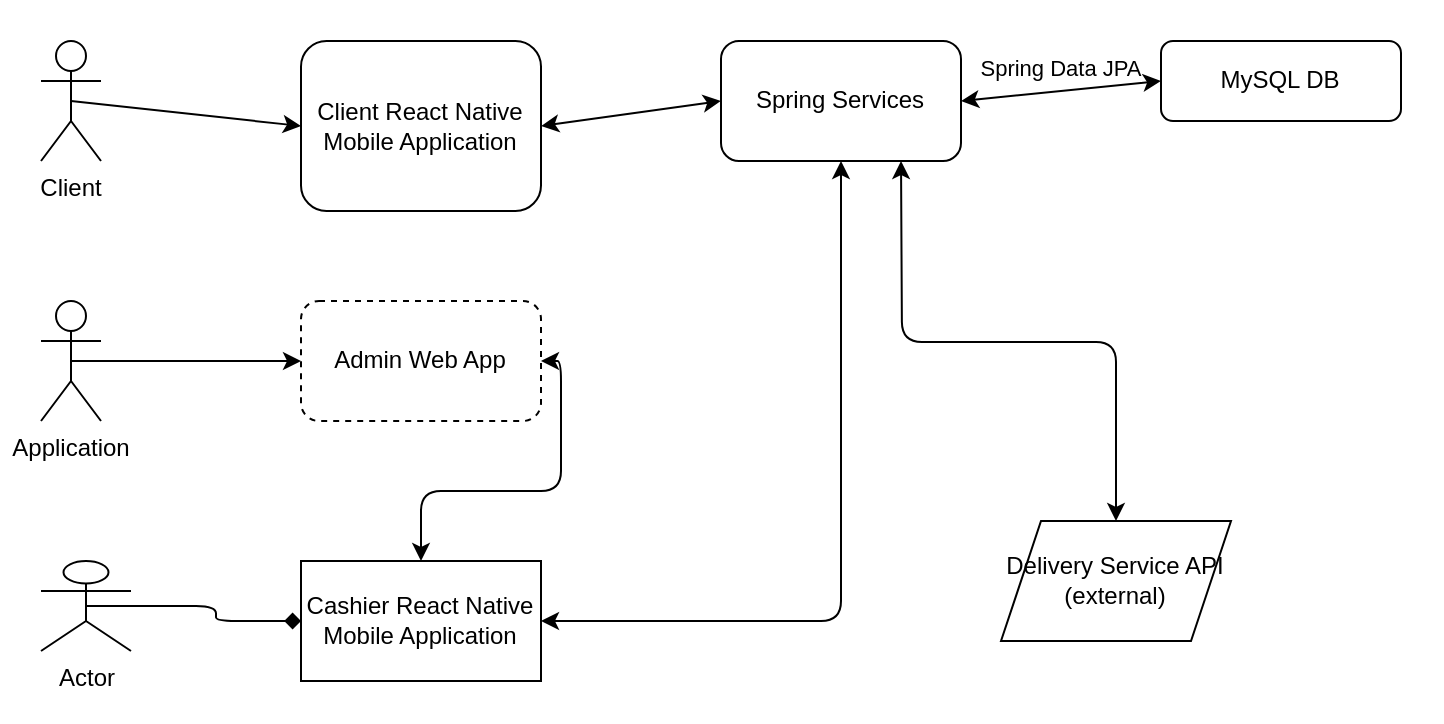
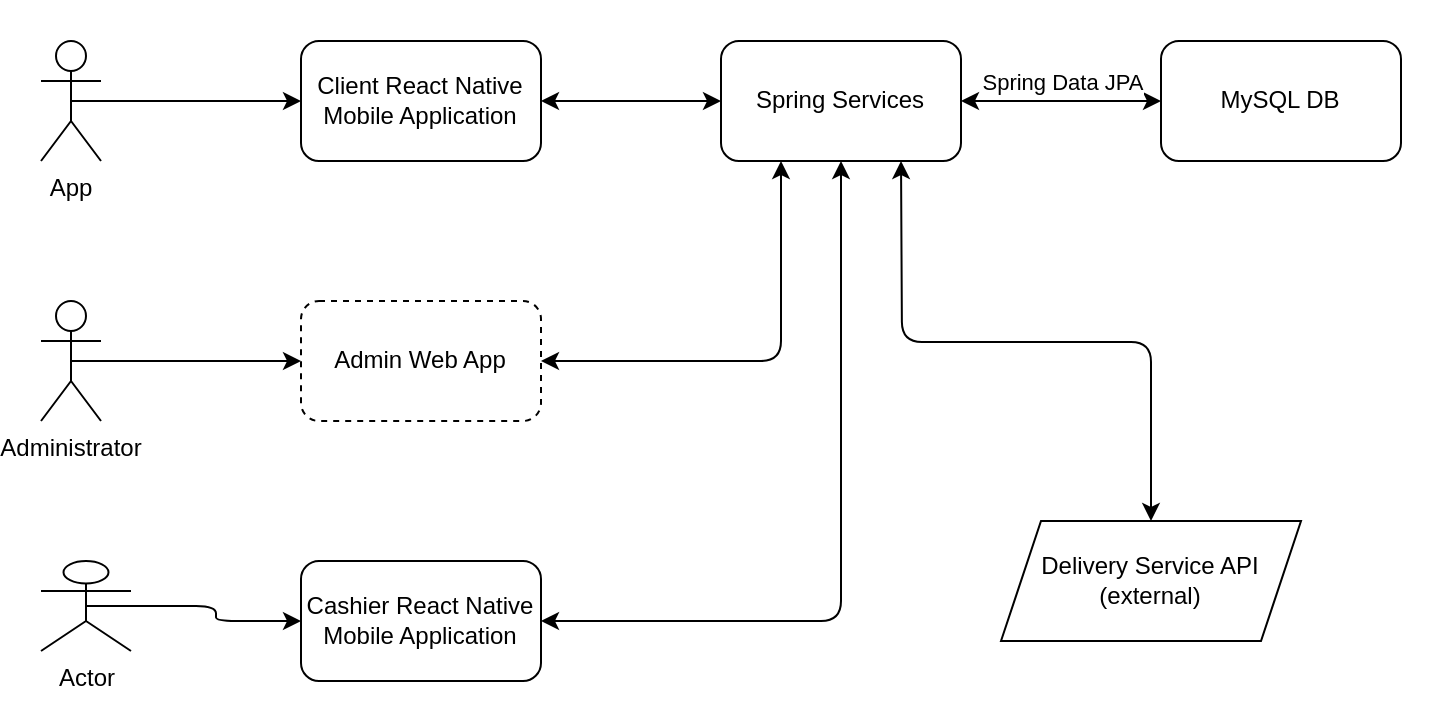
- <mxCell id="7" value="MySQL DB" style="rounded=1;whiteSpace=wrap;html=1;" parent="1" vertex="1"><mxGeometry x="580" y="20" width="120" height="40" as="geometry" /></mxCell>
+ <mxCell id="7" value="MySQL DB" style="rounded=1;whiteSpace=wrap;html=1;" parent="1" vertex="1"><mxGeometry x="580" y="20" width="120" height="60" as="geometry" /></mxCell>
- <mxCell id="10" value="Client React Native Mobile Application" style="rounded=1;whiteSpace=wrap;html=1;" parent="1" vertex="1"><mxGeometry x="150" y="20" width="120" height="85" as="geometry" /></mxCell>
+ <mxCell id="10" value="Client React Native Mobile Application" style="rounded=1;whiteSpace=wrap;html=1;" parent="1" vertex="1"><mxGeometry x="150" y="20" width="120" height="60" as="geometry" /></mxCell>
- <mxCell id="9" value="Client" style="shape=umlActor;verticalLabelPosition=bottom;verticalAlign=top;html=1;outlineConnect=0;" parent="1" vertex="1"><mxGeometry x="20" y="20" width="30" height="60" as="geometry" /></mxCell>
+ <mxCell id="9" value="App" style="shape=umlActor;verticalLabelPosition=bottom;verticalAlign=top;html=1;outlineConnect=0;" parent="1" vertex="1"><mxGeometry x="20" y="20" width="30" height="60" as="geometry" /></mxCell>
- <mxCell id="14" value="Application" style="shape=umlActor;verticalLabelPosition=bottom;verticalAlign=top;html=1;outlineConnect=0;" parent="1" vertex="1"><mxGeometry x="20" y="150" width="30" height="60" as="geometry" /></mxCell>
+ <mxCell id="14" value="Administrator" style="shape=umlActor;verticalLabelPosition=bottom;verticalAlign=top;html=1;outlineConnect=0;" parent="1" vertex="1"><mxGeometry x="20" y="150" width="30" height="60" as="geometry" /></mxCell>
- <mxCell id="11" style="edgeStyle=orthogonalEdgeStyle;jumpStyle=none;html=1;exitX=1;exitY=0.5;exitDx=0;exitDy=0;strokeColor=default;endFill=1;startArrow=classic;startFill=1;" parent="1" source="12" target="16" edge="1"><mxGeometry relative="1" as="geometry" /></mxCell>
+ <mxCell id="11" style="edgeStyle=orthogonalEdgeStyle;jumpStyle=none;html=1;exitX=1;exitY=0.5;exitDx=0;exitDy=0;entryX=0.25;entryY=1;entryDx=0;entryDy=0;strokeColor=default;endFill=1;startArrow=classic;startFill=1;" parent="1" source="12" target="6" edge="1"><mxGeometry relative="1" as="geometry" /></mxCell>
- <mxCell id="20" value="Delivery Service API (external)" style="shape=parallelogram;perimeter=parallelogramPerimeter;whiteSpace=wrap;html=1;fixedSize=1;" parent="1" vertex="1"><mxGeometry x="500" y="260" width="115" height="60" as="geometry" /></mxCell>
+ <mxCell id="20" value="Delivery Service API (external)" style="shape=parallelogram;perimeter=parallelogramPerimeter;whiteSpace=wrap;html=1;fixedSize=1;" parent="1" vertex="1"><mxGeometry x="500" y="260" width="150" height="60" as="geometry" /></mxCell>
- <mxCell id="17" style="edgeStyle=orthogonalEdgeStyle;jumpStyle=none;html=1;exitX=0.5;exitY=0.5;exitDx=0;exitDy=0;exitPerimeter=0;entryX=0;entryY=0.5;entryDx=0;entryDy=0;strokeColor=default;startArrow=none;startFill=0;endFill=1;endArrow=diamond;" parent="1" source="18" target="16" edge="1"><mxGeometry relative="1" as="geometry" /></mxCell>
+ <mxCell id="17" style="edgeStyle=orthogonalEdgeStyle;jumpStyle=none;html=1;exitX=0.5;exitY=0.5;exitDx=0;exitDy=0;exitPerimeter=0;entryX=0;entryY=0.5;entryDx=0;entryDy=0;strokeColor=default;startArrow=none;startFill=0;endFill=1;" parent="1" source="18" target="16" edge="1"><mxGeometry relative="1" as="geometry" /></mxCell>
- <mxCell id="16" value="Cashier React Native Mobile Application" style="whiteSpace=wrap;html=1;rounded=0;" parent="1" vertex="1"><mxGeometry x="150" y="280" width="120" height="60" as="geometry" /></mxCell>
+ <mxCell id="16" value="Cashier React Native Mobile Application" style="rounded=1;whiteSpace=wrap;html=1;" parent="1" vertex="1"><mxGeometry x="150" y="280" width="120" height="60" as="geometry" /></mxCell>
